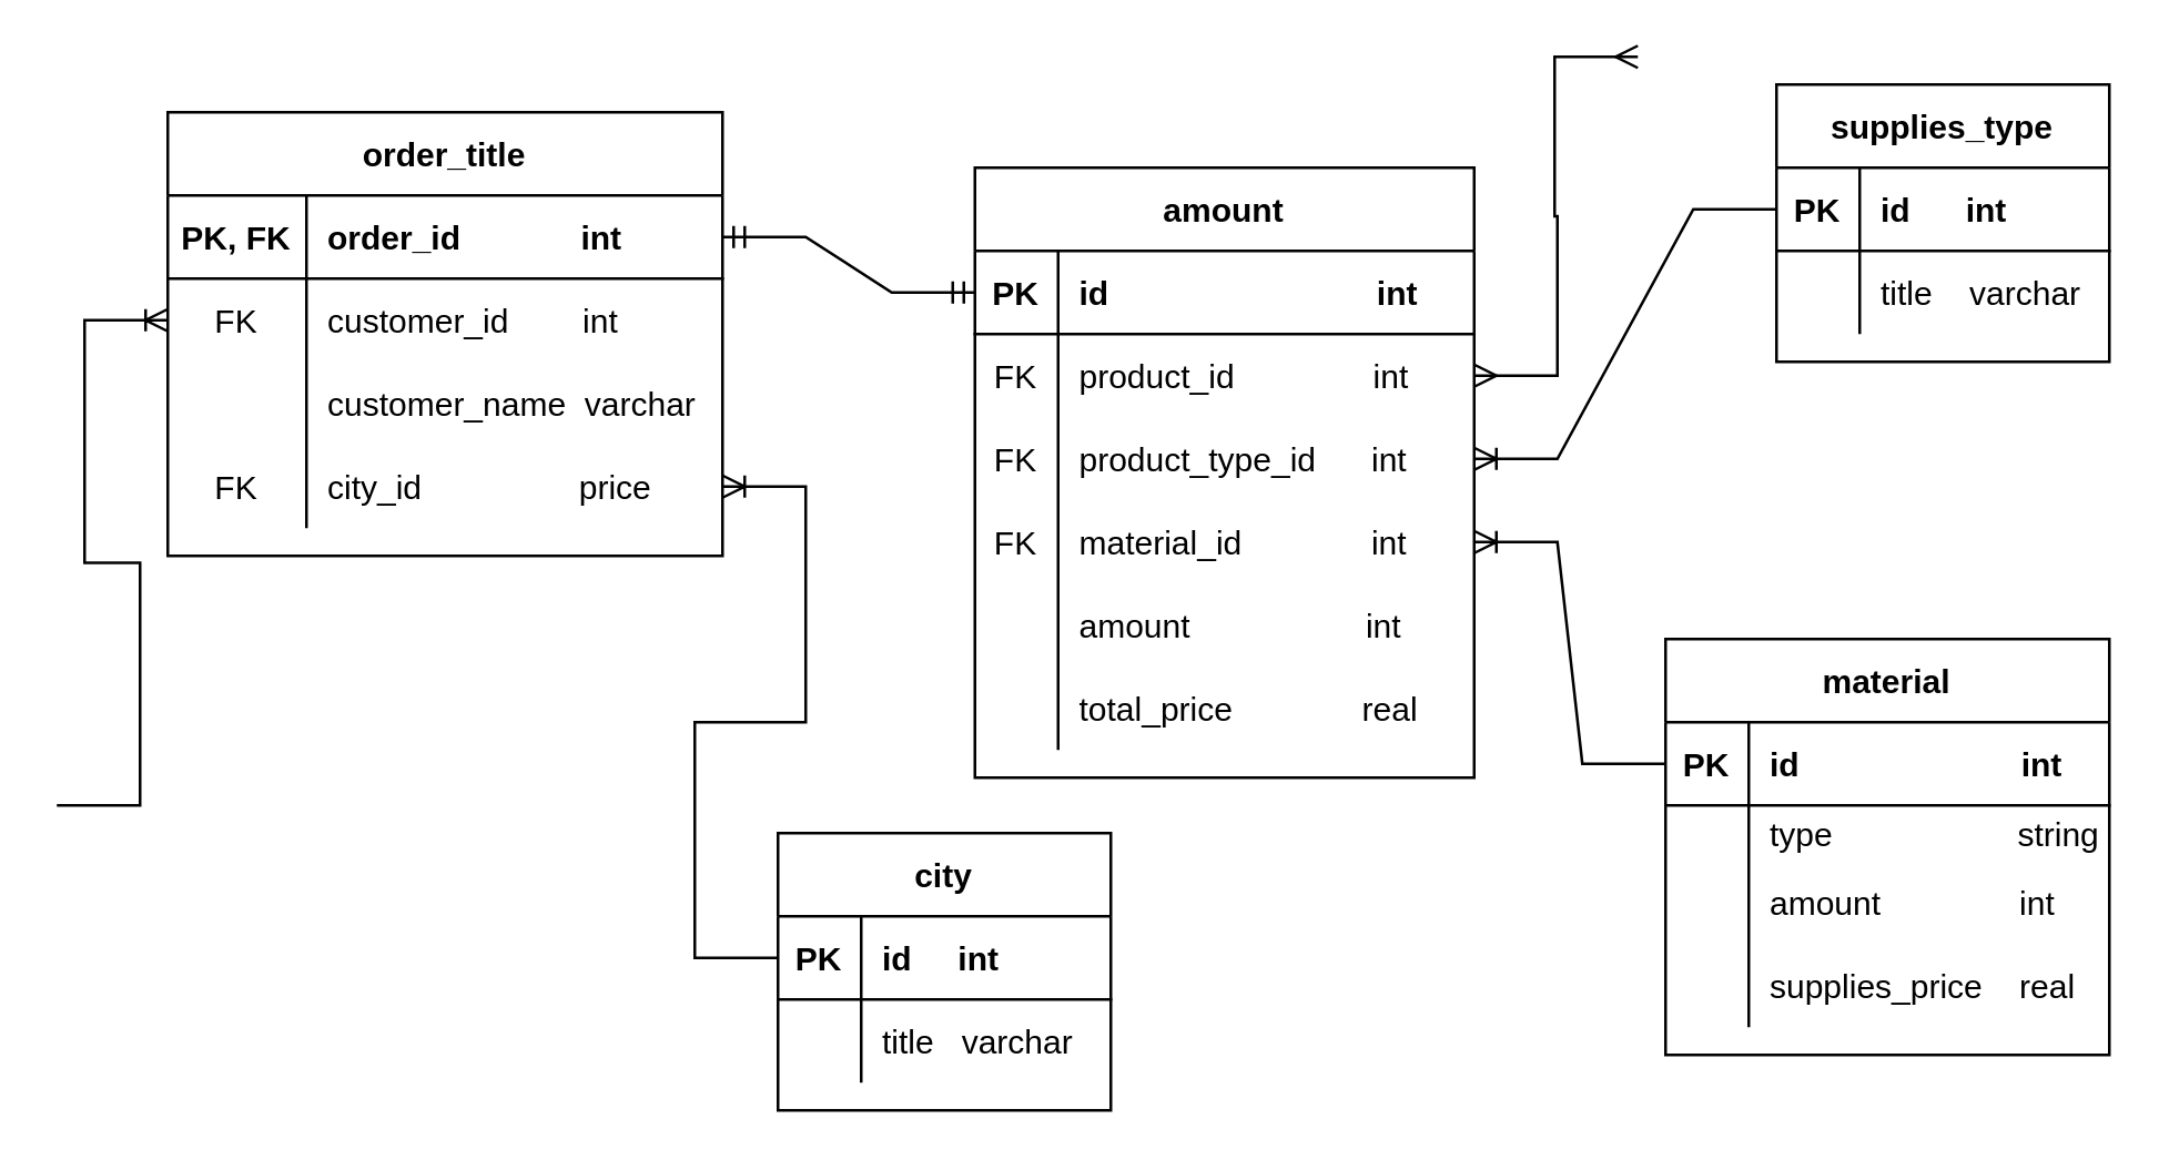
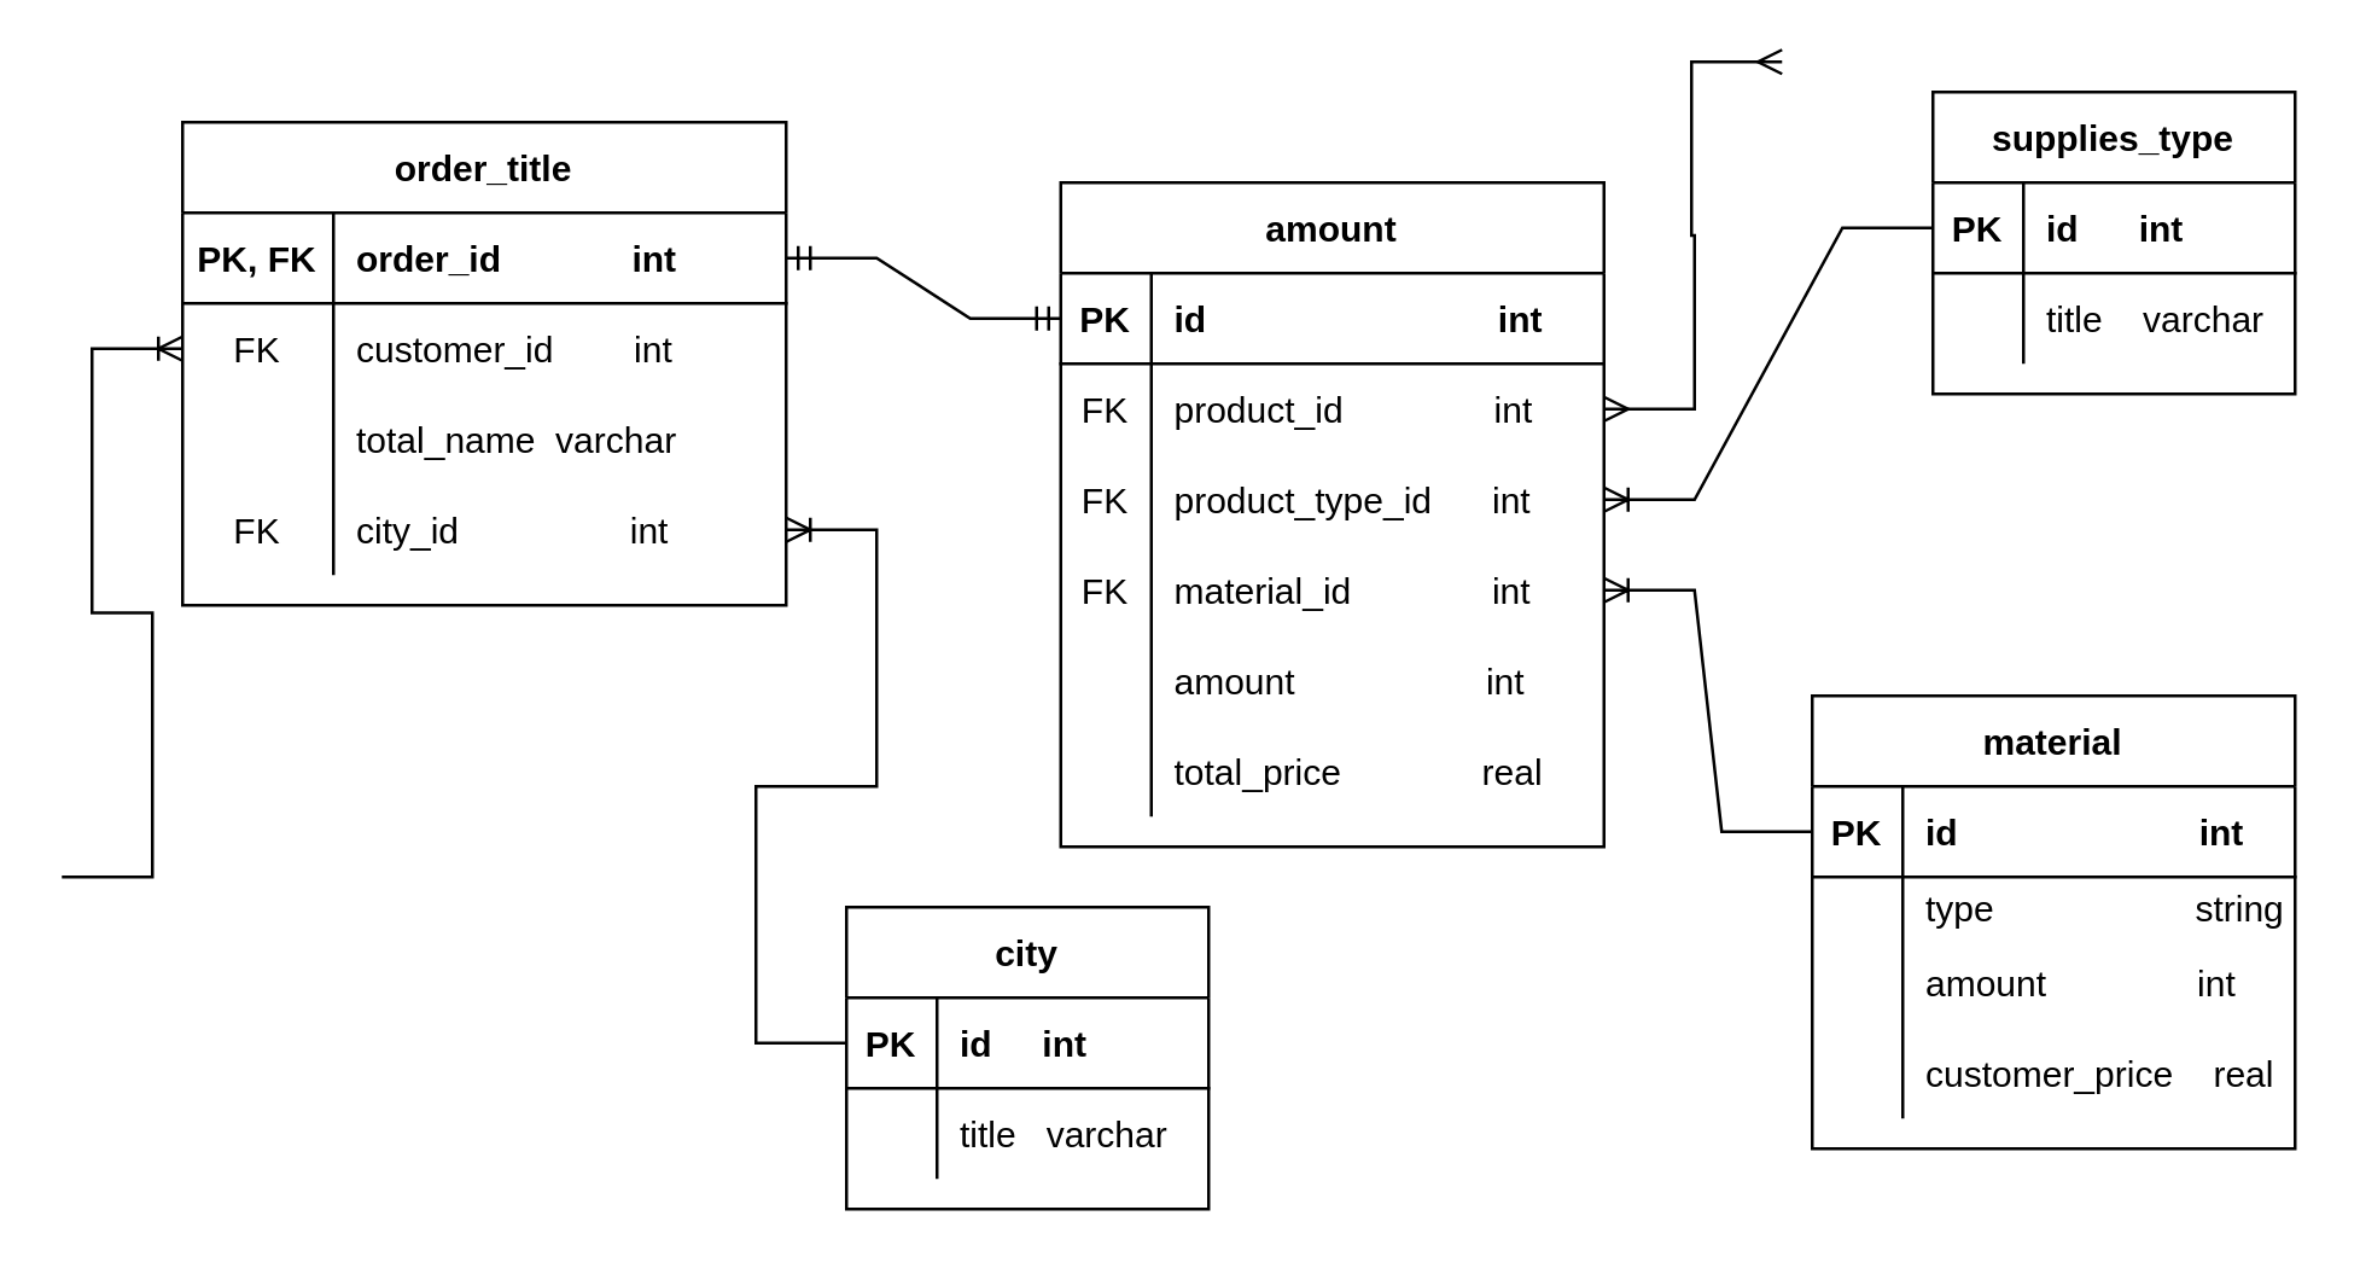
- <mxCell id="30" value="customer_name  varchar" style="shape=partialRectangle;connectable=0;fillColor=none;top=0;left=0;bottom=0;right=0;align=left;spacingLeft=6;overflow=hidden;" vertex="1" parent="28"><mxGeometry x="50" width="150" height="30" as="geometry"><mxRectangle width="150" height="30" as="alternateBounds" /></mxGeometry></mxCell>
+ <mxCell id="30" value="total_name  varchar" style="shape=partialRectangle;connectable=0;fillColor=none;top=0;left=0;bottom=0;right=0;align=left;spacingLeft=6;overflow=hidden;" vertex="1" parent="28"><mxGeometry x="50" width="150" height="30" as="geometry"><mxRectangle width="150" height="30" as="alternateBounds" /></mxGeometry></mxCell>
- <mxCell id="33" value="city_id                 price" style="shape=partialRectangle;connectable=0;fillColor=none;top=0;left=0;bottom=0;right=0;align=left;spacingLeft=6;overflow=hidden;" vertex="1" parent="31"><mxGeometry x="50" width="150" height="30" as="geometry"><mxRectangle width="150" height="30" as="alternateBounds" /></mxGeometry></mxCell>
+ <mxCell id="33" value="city_id                 int" style="shape=partialRectangle;connectable=0;fillColor=none;top=0;left=0;bottom=0;right=0;align=left;spacingLeft=6;overflow=hidden;" vertex="1" parent="31"><mxGeometry x="50" width="150" height="30" as="geometry"><mxRectangle width="150" height="30" as="alternateBounds" /></mxGeometry></mxCell>
- <mxCell id="46" value="supplies_price    real" style="shape=partialRectangle;connectable=0;fillColor=none;top=0;left=0;bottom=0;right=0;align=left;spacingLeft=6;overflow=hidden;" vertex="1" parent="44"><mxGeometry x="30" width="130" height="30" as="geometry"><mxRectangle width="130" height="30" as="alternateBounds" /></mxGeometry></mxCell>
+ <mxCell id="46" value="customer_price    real" style="shape=partialRectangle;connectable=0;fillColor=none;top=0;left=0;bottom=0;right=0;align=left;spacingLeft=6;overflow=hidden;" vertex="1" parent="44"><mxGeometry x="30" width="130" height="30" as="geometry"><mxRectangle width="130" height="30" as="alternateBounds" /></mxGeometry></mxCell>
